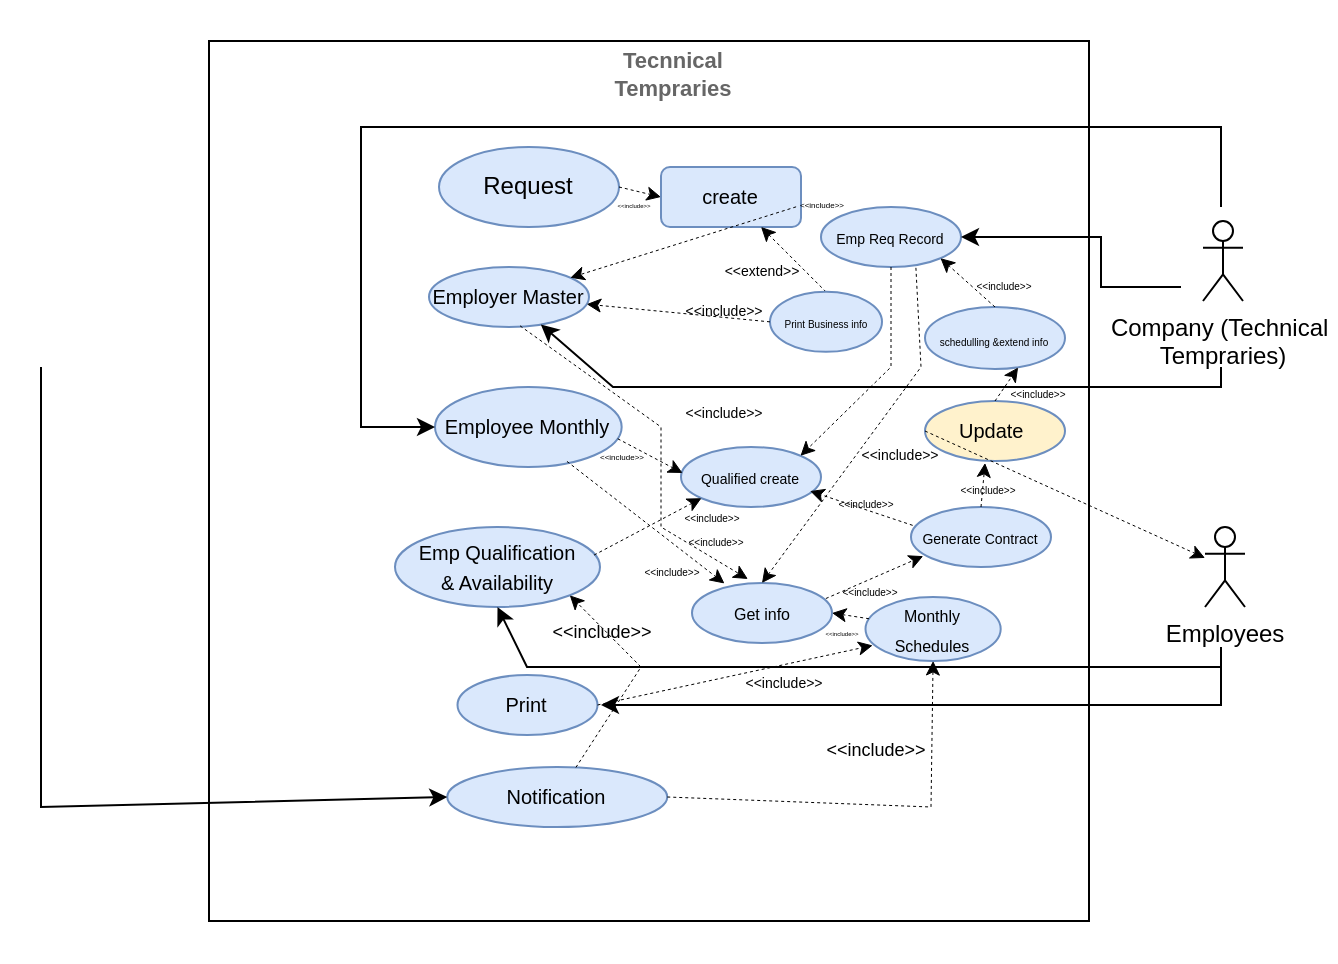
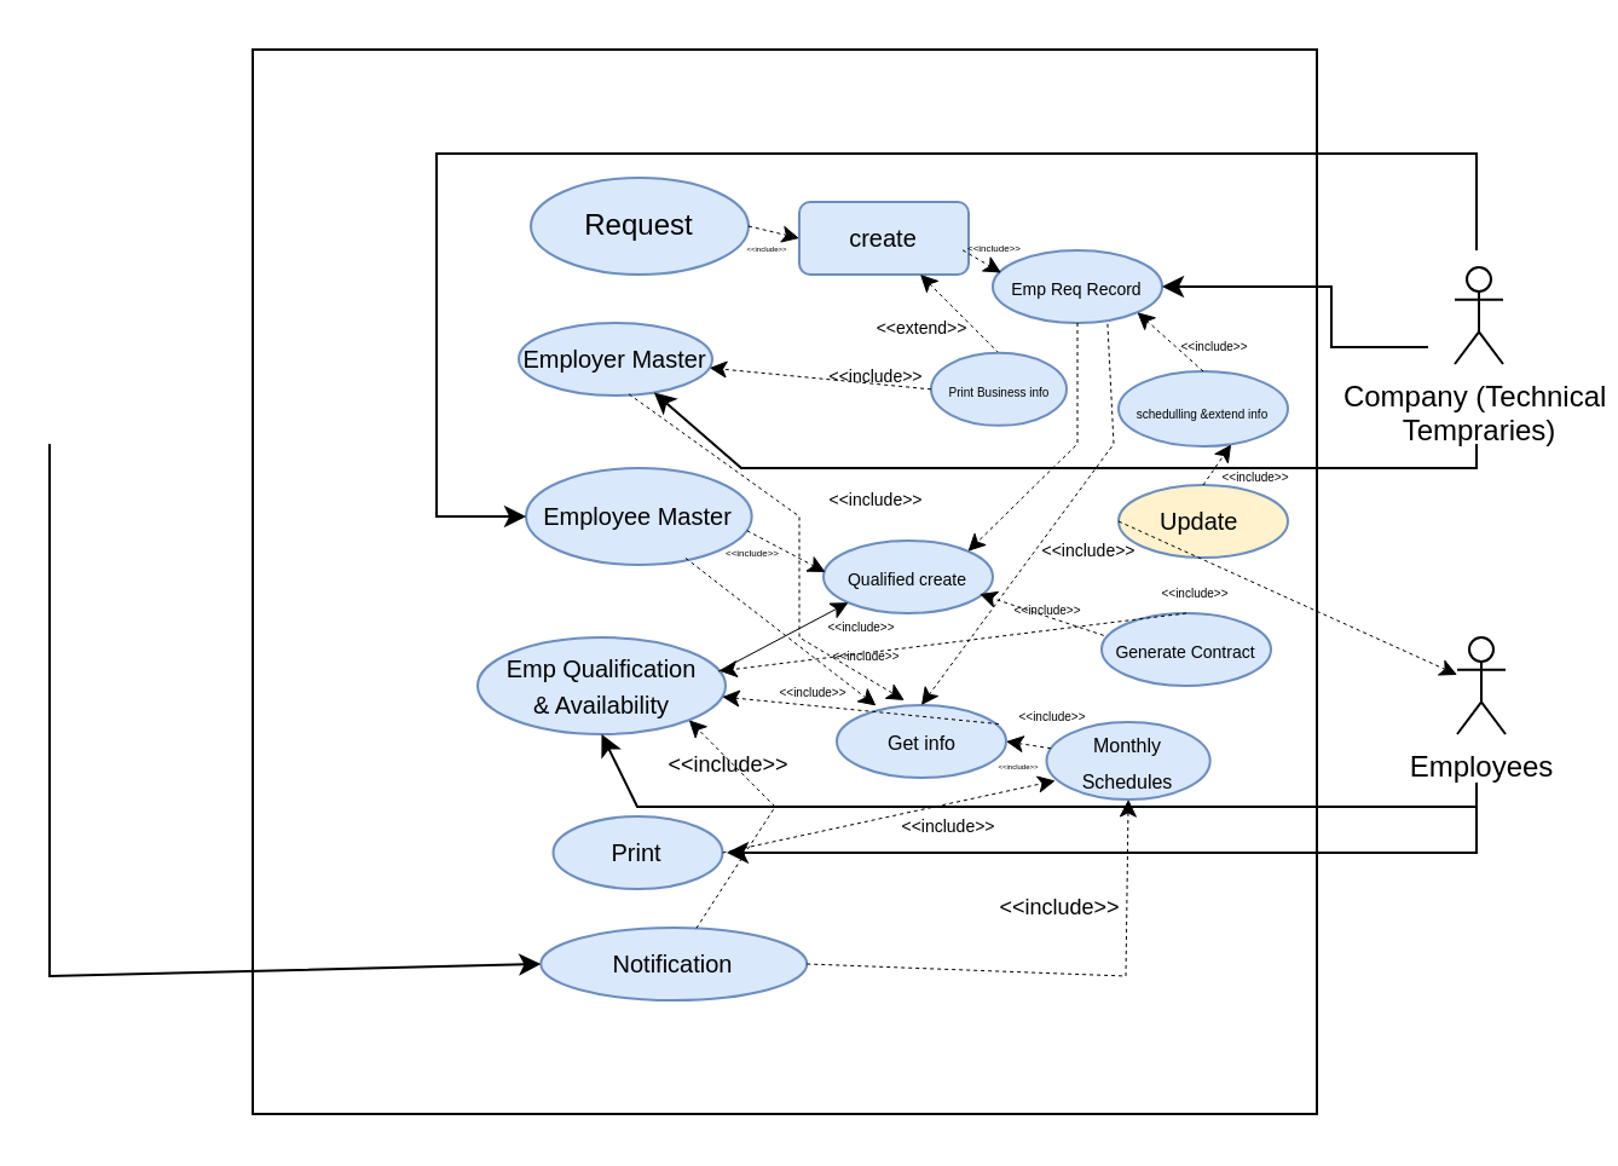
- <mxCell id="65" value="Tecnnical Tempraries" style="text;html=1;strokeColor=none;fillColor=none;align=center;verticalAlign=middle;whiteSpace=wrap;rounded=0;fontSize=11;fontColor=#666666;fontStyle=1" vertex="1" parent="1"><mxGeometry x="279.5" y="20" width="113" height="33" as="geometry" /></mxCell>
- <mxCell id="10" value="" style="endArrow=classic;html=1;rounded=0;exitX=0.965;exitY=0.664;exitDx=0;exitDy=0;dashed=1;endFill=1;jumpSize=6;strokeWidth=0.5;exitPerimeter=0;" edge="1" parent="1" source="6" target="5"><mxGeometry width="50" height="50" relative="1" as="geometry"><mxPoint x="400" y="103" as="sourcePoint" /><mxPoint x="421" y="108" as="targetPoint" /></mxGeometry></mxCell>
+ <mxCell id="10" value="" style="endArrow=classic;html=1;rounded=0;exitX=0.965;exitY=0.664;exitDx=0;exitDy=0;entryX=0.05;entryY=0.309;entryDx=0;entryDy=0;dashed=1;endFill=1;jumpSize=6;strokeWidth=0.5;entryPerimeter=0;exitPerimeter=0;" edge="1" parent="1" source="6" target="4"><mxGeometry width="50" height="50" relative="1" as="geometry"><mxPoint x="400" y="103" as="sourcePoint" /><mxPoint x="421" y="108" as="targetPoint" /></mxGeometry></mxCell>
- <mxCell id="11" value="&lt;font style=&quot;font-size: 10px&quot;&gt;Employee Monthly&lt;/font&gt;" style="ellipse;whiteSpace=wrap;html=1;fillColor=#dae8fc;strokeColor=#6c8ebf;" vertex="1" parent="1"><mxGeometry x="217" y="193" width="93.33" height="40" as="geometry" /></mxCell>
+ <mxCell id="11" value="&lt;font style=&quot;font-size: 10px&quot;&gt;Employee Master&lt;/font&gt;" style="ellipse;whiteSpace=wrap;html=1;fillColor=#dae8fc;strokeColor=#6c8ebf;" vertex="1" parent="1"><mxGeometry x="217" y="193" width="93.33" height="40" as="geometry" /></mxCell>
- <mxCell id="35" value="" style="endArrow=classic;html=1;rounded=0;exitX=0.5;exitY=0;exitDx=0;exitDy=0;entryX=0.429;entryY=1.033;entryDx=0;entryDy=0;dashed=1;endFill=1;jumpSize=6;strokeWidth=0.5;entryPerimeter=0;" edge="1" parent="1" source="30" target="36"><mxGeometry width="50" height="50" relative="1" as="geometry"><mxPoint x="460" y="253" as="sourcePoint" /><mxPoint x="483.67" y="231.8" as="targetPoint" /></mxGeometry></mxCell>
+ <mxCell id="35" value="" style="endArrow=classic;html=1;rounded=0;exitX=0.5;exitY=0;exitDx=0;exitDy=0;dashed=1;endFill=1;jumpSize=6;strokeWidth=0.5;" edge="1" parent="1" source="30" target="17"><mxGeometry width="50" height="50" relative="1" as="geometry"><mxPoint x="460" y="253" as="sourcePoint" /><mxPoint x="483.67" y="231.8" as="targetPoint" /></mxGeometry></mxCell>
- <mxCell id="18" value="" style="endArrow=classic;html=1;rounded=0;exitX=0.971;exitY=0.351;exitDx=0;exitDy=0;entryX=0;entryY=1;entryDx=0;entryDy=0;dashed=1;endFill=1;jumpSize=6;strokeWidth=0.5;exitPerimeter=0;" edge="1" parent="1" source="17" target="12"><mxGeometry width="50" height="50" relative="1" as="geometry"><mxPoint x="318.37" y="228.88" as="sourcePoint" /><mxPoint x="350.77" y="245.99" as="targetPoint" /></mxGeometry></mxCell>
+ <mxCell id="18" value="" style="endArrow=classic;html=1;rounded=0;exitX=0.971;exitY=0.351;exitDx=0;exitDy=0;entryX=0;entryY=1;entryDx=0;entryDy=0;dashed=0;endFill=1;jumpSize=6;strokeWidth=0.5;exitPerimeter=0;" edge="1" parent="1" source="17" target="12"><mxGeometry width="50" height="50" relative="1" as="geometry"><mxPoint x="318.37" y="228.88" as="sourcePoint" /><mxPoint x="350.77" y="245.99" as="targetPoint" /></mxGeometry></mxCell>
- <mxCell id="31" value="" style="endArrow=classic;html=1;rounded=0;exitX=0.956;exitY=0.259;exitDx=0;exitDy=0;entryX=0.087;entryY=0.819;entryDx=0;entryDy=0;dashed=1;endFill=1;jumpSize=6;strokeWidth=0.5;exitPerimeter=0;entryPerimeter=0;" edge="1" parent="1" source="20" target="30"><mxGeometry width="50" height="50" relative="1" as="geometry"><mxPoint x="292.984" y="240.2" as="sourcePoint" /><mxPoint x="371.74" y="301.24" as="targetPoint" /></mxGeometry></mxCell>
+ <mxCell id="31" value="" style="endArrow=classic;html=1;rounded=0;exitX=0.956;exitY=0.259;exitDx=0;exitDy=0;dashed=1;endFill=1;jumpSize=6;strokeWidth=0.5;exitPerimeter=0;" edge="1" parent="1" source="20" target="17"><mxGeometry width="50" height="50" relative="1" as="geometry"><mxPoint x="292.984" y="240.2" as="sourcePoint" /><mxPoint x="371.74" y="301.24" as="targetPoint" /></mxGeometry></mxCell>
